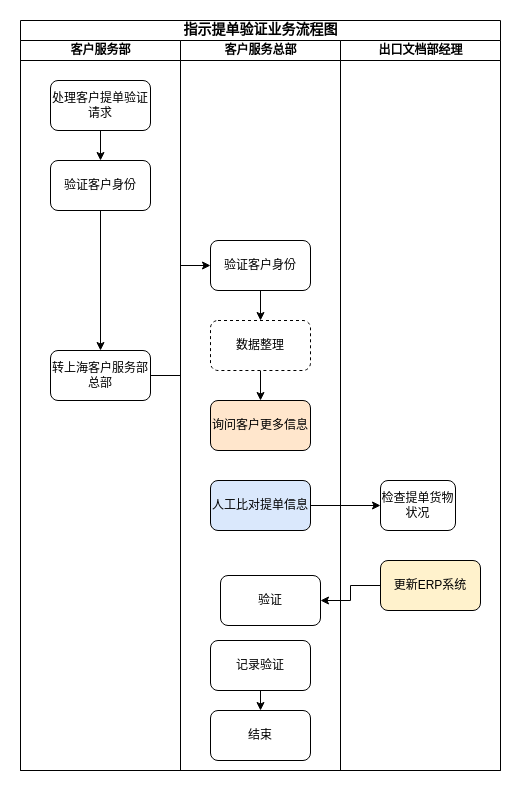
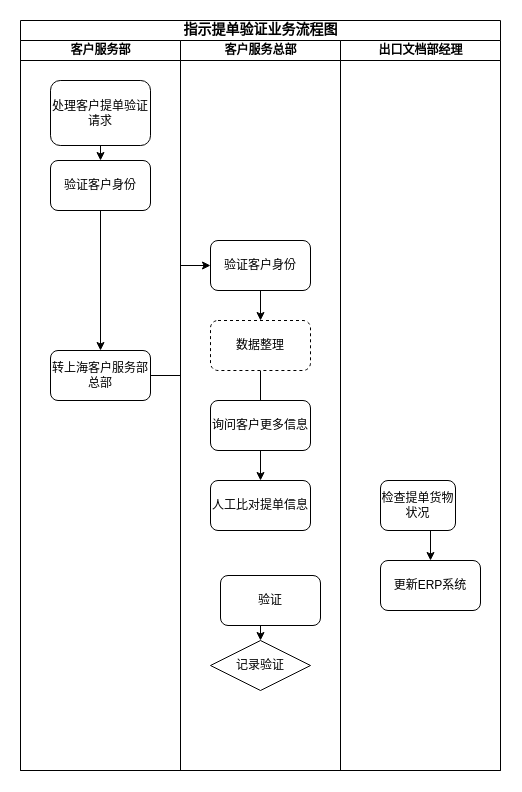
- <mxCell id="5" value="处理客户提单验证请求" style="rounded=1;whiteSpace=wrap;html=1;" vertex="1" parent="3"><mxGeometry x="30" y="40" width="100" height="50" as="geometry" /></mxCell>
+ <mxCell id="5" value="处理客户提单验证请求" style="rounded=1;whiteSpace=wrap;html=1;" vertex="1" parent="3"><mxGeometry x="30" y="40" width="100" height="65" as="geometry" /></mxCell>
- <mxCell id="12" style="edgeStyle=orthogonalEdgeStyle;rounded=0;orthogonalLoop=1;jettySize=auto;html=1;exitX=0.5;exitY=1;exitDx=0;exitDy=0;entryX=0.5;entryY=0;entryDx=0;entryDy=0;" edge="1" parent="9" source="13" target="15"><mxGeometry relative="1" as="geometry" /></mxCell>
+ <mxCell id="12" style="edgeStyle=orthogonalEdgeStyle;rounded=0;orthogonalLoop=1;jettySize=auto;html=1;exitX=0.5;exitY=1;exitDx=0;exitDy=0;entryX=0.5;entryY=0;entryDx=0;entryDy=0;endArrow=none;" edge="1" parent="9" source="13" target="15"><mxGeometry relative="1" as="geometry" /></mxCell>
- <mxCell id="15" value="询问客户更多信息" style="rounded=1;whiteSpace=wrap;html=1;fillColor=#ffe6cc;" vertex="1" parent="9"><mxGeometry x="30" y="360" width="100" height="50" as="geometry" /></mxCell>
+ <mxCell id="15" value="询问客户更多信息" style="rounded=1;whiteSpace=wrap;html=1;" vertex="1" parent="9"><mxGeometry x="30" y="360" width="100" height="50" as="geometry" /></mxCell>
+ <mxCell id="14" style="edgeStyle=orthogonalEdgeStyle;rounded=0;orthogonalLoop=1;jettySize=auto;html=1;exitX=0.5;exitY=1;exitDx=0;exitDy=0;entryX=0.5;entryY=0;entryDx=0;entryDy=0;" edge="1" parent="9" source="15" target="16"><mxGeometry relative="1" as="geometry" /></mxCell>
- <mxCell id="16" value="人工比对提单信息" style="rounded=1;whiteSpace=wrap;html=1;fillColor=#dae8fc;" vertex="1" parent="9"><mxGeometry x="30" y="440" width="100" height="50" as="geometry" /></mxCell>
+ <mxCell id="16" value="人工比对提单信息" style="rounded=1;whiteSpace=wrap;html=1;" vertex="1" parent="9"><mxGeometry x="30" y="440" width="100" height="50" as="geometry" /></mxCell>
- <mxCell id="27" style="edgeStyle=orthogonalEdgeStyle;rounded=0;orthogonalLoop=1;jettySize=auto;html=1;exitX=1;exitY=0.5;exitDx=0;exitDy=0;entryX=0;entryY=0.5;entryDx=0;entryDy=0;" edge="1" parent="2" source="16" target="24"><mxGeometry relative="1" as="geometry" /></mxCell>
+ <mxCell id="23" style="edgeStyle=orthogonalEdgeStyle;rounded=0;orthogonalLoop=1;jettySize=auto;html=1;exitX=0.5;exitY=1;exitDx=0;exitDy=0;entryX=0.5;entryY=0;entryDx=0;entryDy=0;" edge="1" parent="22" source="24" target="25"><mxGeometry relative="1" as="geometry" /></mxCell>
- <mxCell id="25" value="更新ERP系统" style="rounded=1;whiteSpace=wrap;html=1;fillColor=#fff2cc;" vertex="1" parent="22"><mxGeometry x="40" y="520" width="100" height="50" as="geometry" /></mxCell>
+ <mxCell id="25" value="更新ERP系统" style="rounded=1;whiteSpace=wrap;html=1;" vertex="1" parent="22"><mxGeometry x="40" y="520" width="100" height="50" as="geometry" /></mxCell>
- <mxCell id="28" style="edgeStyle=orthogonalEdgeStyle;rounded=0;orthogonalLoop=1;jettySize=auto;html=1;exitX=0;exitY=0.5;exitDx=0;exitDy=0;entryX=1;entryY=0.5;entryDx=0;entryDy=0;" edge="1" parent="2" source="25" target="18"><mxGeometry relative="1" as="geometry" /></mxCell>
+ <mxCell id="17" style="edgeStyle=orthogonalEdgeStyle;rounded=0;orthogonalLoop=1;jettySize=auto;html=1;exitX=0.5;exitY=1;exitDx=0;exitDy=0;entryX=0.5;entryY=0;entryDx=0;entryDy=0;" edge="1" parent="9" source="18" target="20"><mxGeometry relative="1" as="geometry" /></mxCell>
- <mxCell id="20" value="记录验证" style="rounded=1;whiteSpace=wrap;html=1;" vertex="1" parent="9"><mxGeometry x="30" y="600" width="100" height="50" as="geometry" /></mxCell>
+ <mxCell id="20" value="记录验证" style="rhombus;whiteSpace=wrap;html=1;" vertex="1" parent="9"><mxGeometry x="30" y="600" width="100" height="50" as="geometry" /></mxCell>
- <mxCell id="19" style="edgeStyle=orthogonalEdgeStyle;rounded=0;orthogonalLoop=1;jettySize=auto;html=1;exitX=0.5;exitY=1;exitDx=0;exitDy=0;entryX=0.5;entryY=0;entryDx=0;entryDy=0;" edge="1" parent="9" source="20" target="21"><mxGeometry relative="1" as="geometry" /></mxCell>
- <mxCell id="21" value="结束" style="rounded=1;whiteSpace=wrap;html=1;" vertex="1" parent="9"><mxGeometry x="30" y="670" width="100" height="50" as="geometry" /></mxCell>
